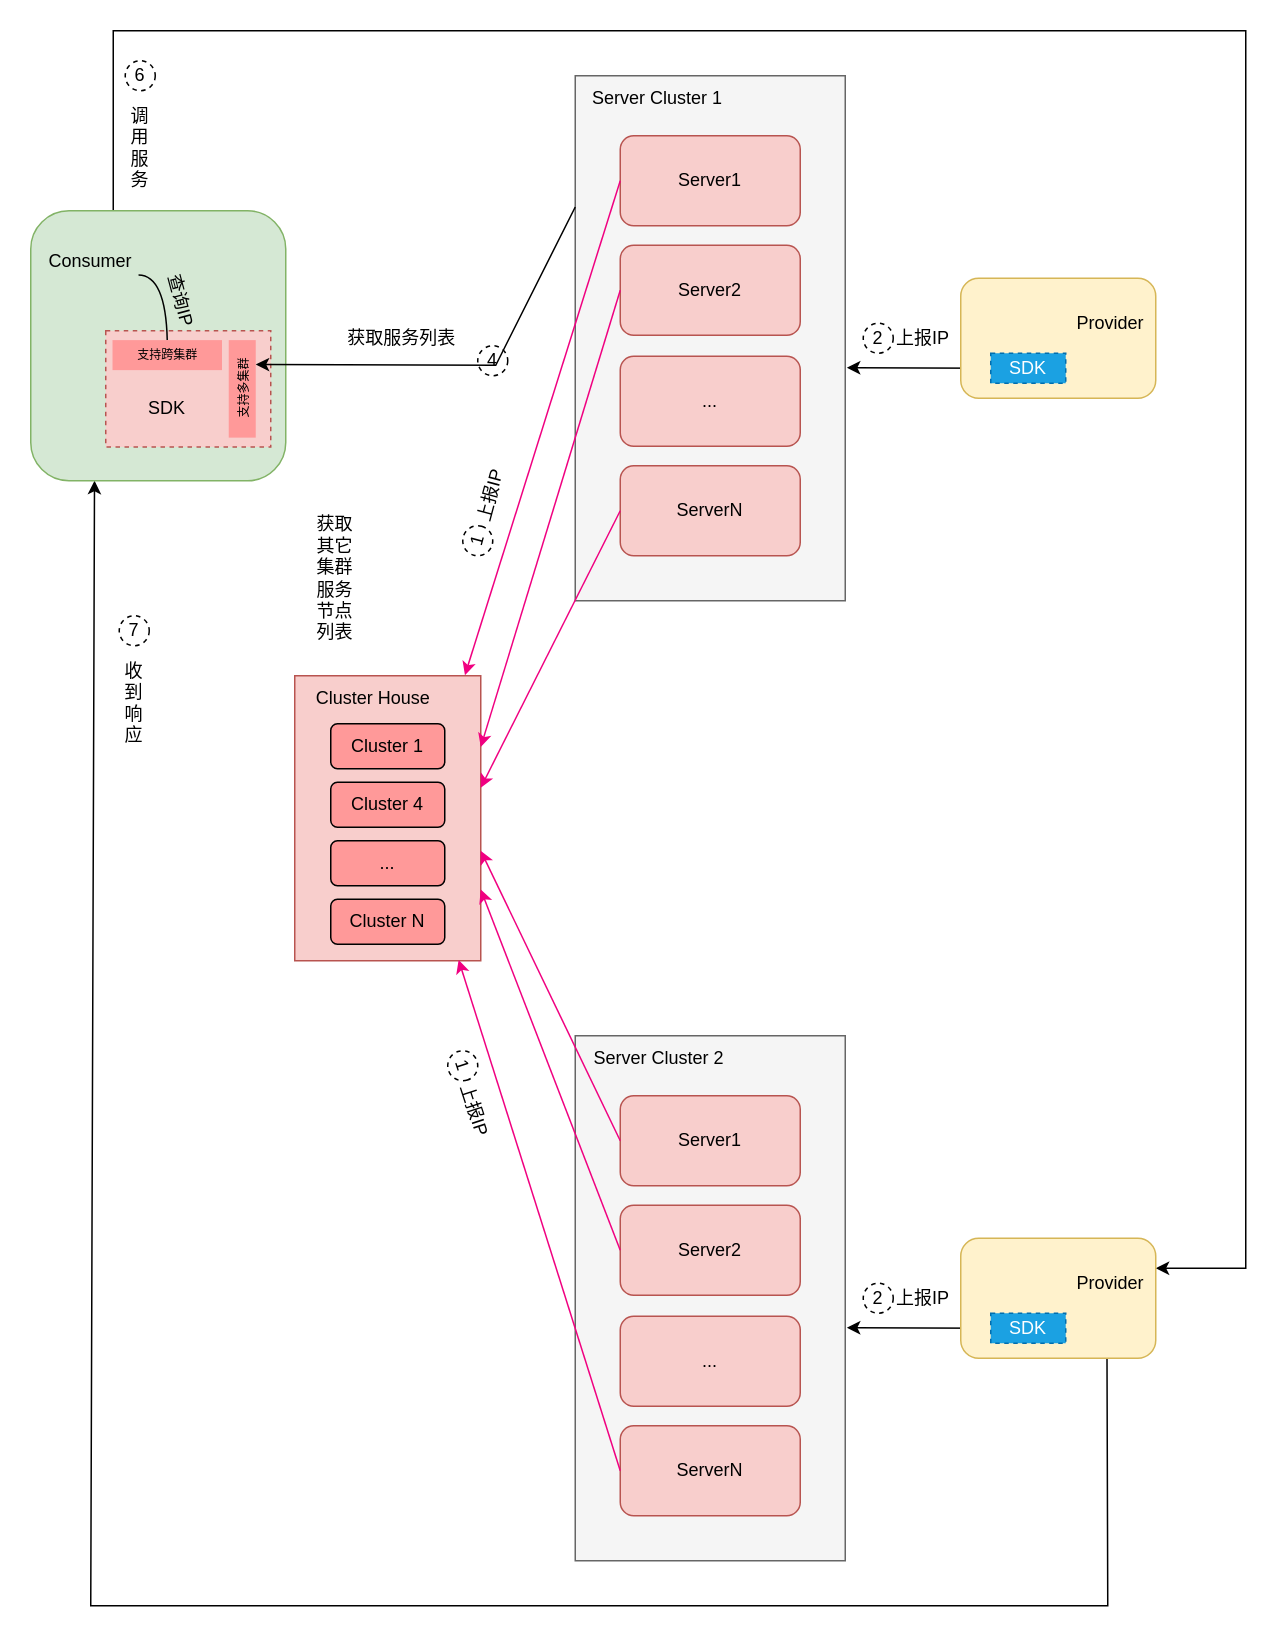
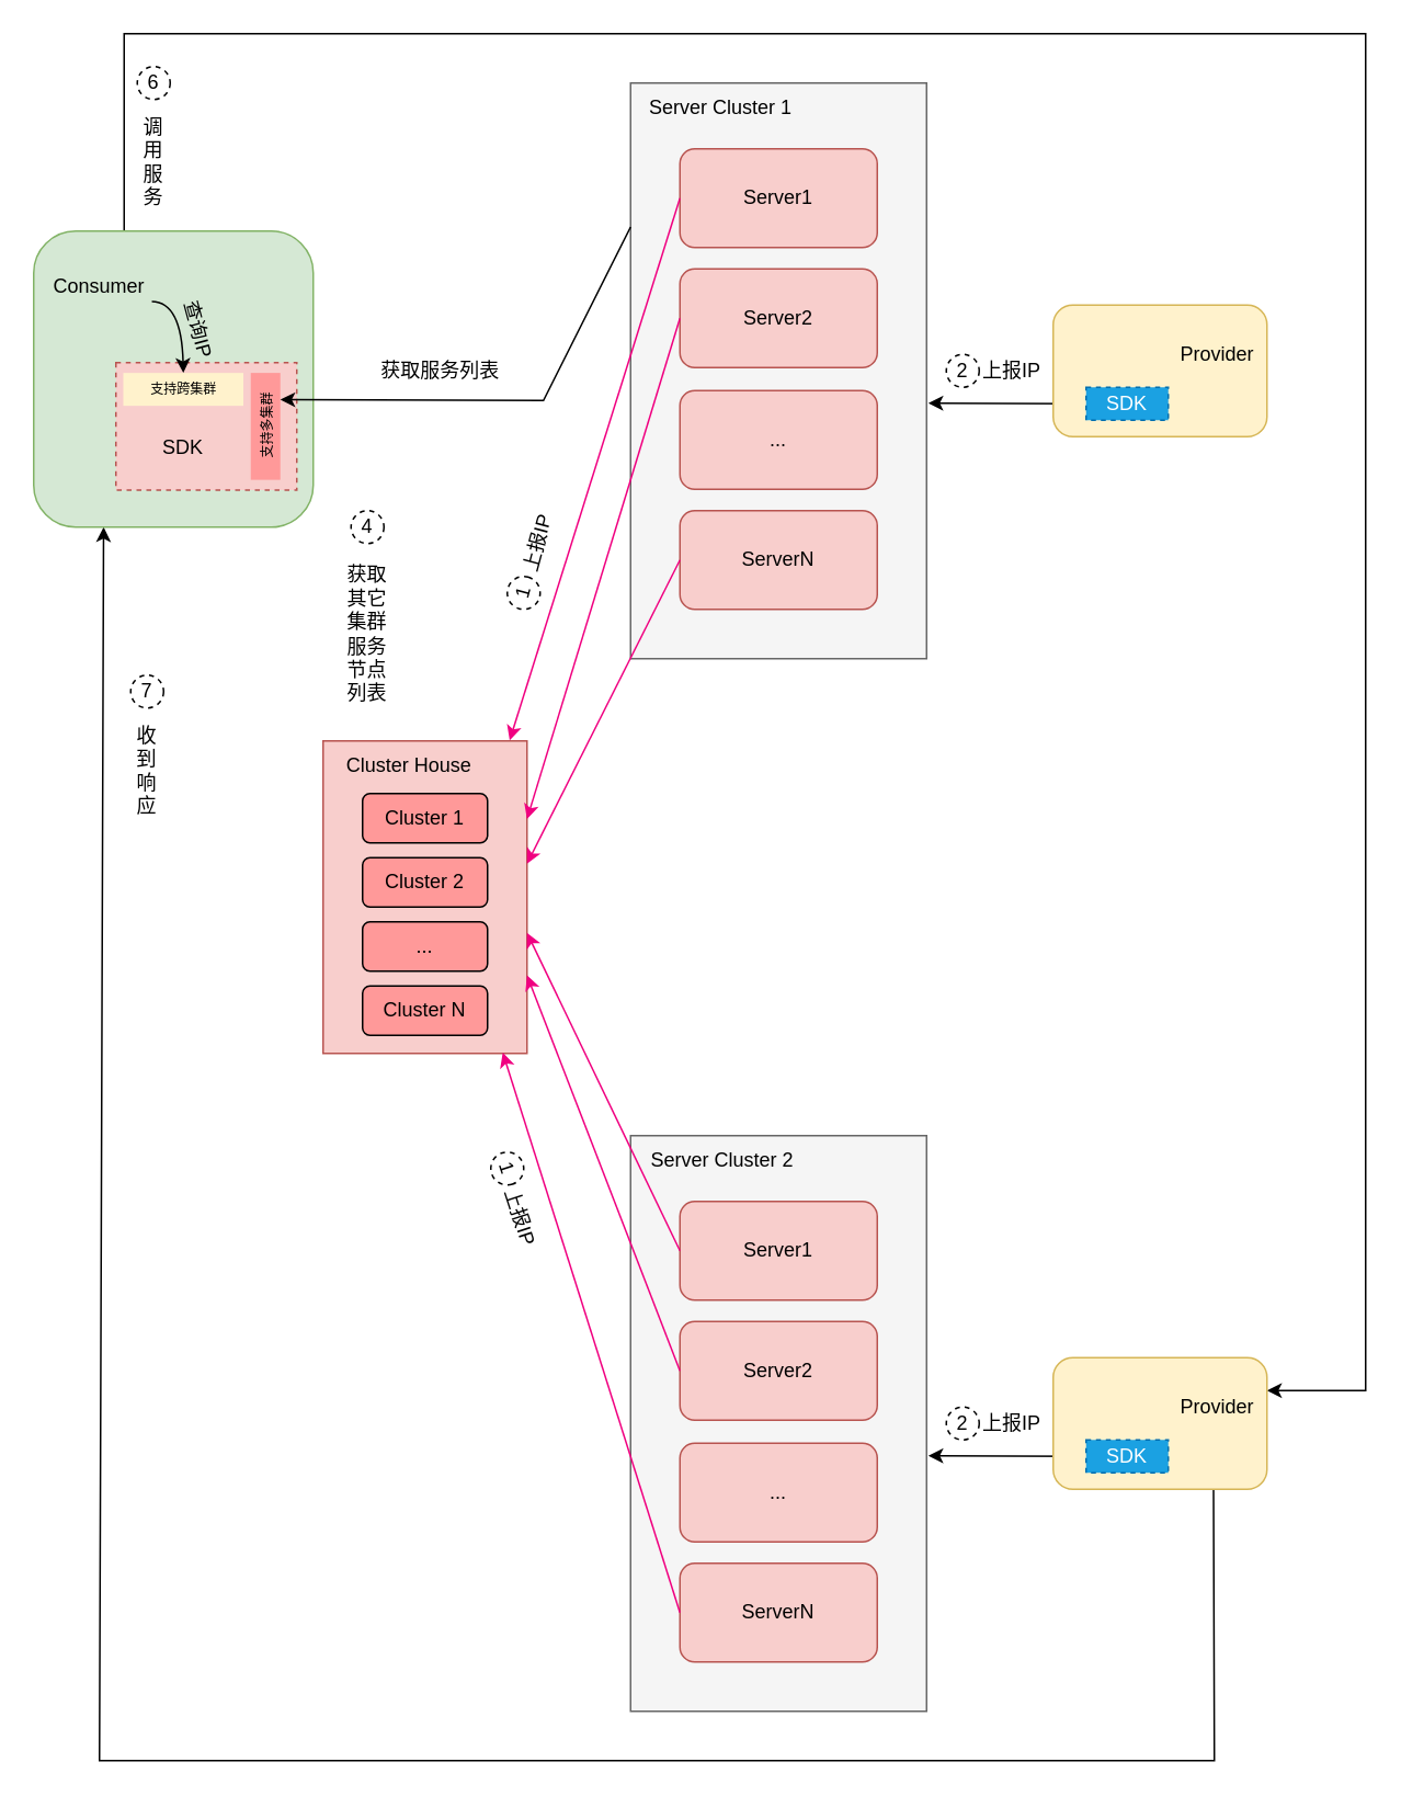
- <mxCell id="56" value="" style="curved=1;endArrow=none;html=1;rounded=0;exitX=1.031;exitY=0.634;exitDx=0;exitDy=0;entryX=0.5;entryY=0;entryDx=0;entryDy=0;exitPerimeter=0;" edge="1" parent="52" source="54" target="60"><mxGeometry width="50" height="50" as="geometry"><mxPoint x="140" y="528.75" as="sourcePoint" /><mxPoint x="190" y="416.25" as="targetPoint" /><Array as="points"><mxPoint x="90" y="43" /></Array></mxGeometry></mxCell>
+ <mxCell id="56" value="" style="curved=1;endArrow=classic;html=1;rounded=0;exitX=1.031;exitY=0.634;exitDx=0;exitDy=0;entryX=0.5;entryY=0;entryDx=0;entryDy=0;exitPerimeter=0;" edge="1" parent="52" source="54" target="60"><mxGeometry width="50" height="50" as="geometry"><mxPoint x="140" y="528.75" as="sourcePoint" /><mxPoint x="190" y="416.25" as="targetPoint" /><Array as="points"><mxPoint x="90" y="43" /></Array></mxGeometry></mxCell>
- <mxCell id="60" value="支持跨集群" style="rounded=0;whiteSpace=wrap;html=1;fillColor=#FF9999;strokeColor=none;rotation=0;horizontal=1;fontSize=8;" vertex="1" parent="52"><mxGeometry x="54.5" y="86.25" width="73" height="20" as="geometry" /></mxCell>
+ <mxCell id="60" value="支持跨集群" style="rounded=0;whiteSpace=wrap;html=1;fillColor=#fff2cc;strokeColor=none;rotation=0;horizontal=1;fontSize=8;" vertex="1" parent="52"><mxGeometry x="54.5" y="86.25" width="73" height="20" as="geometry" /></mxCell>
- <mxCell id="45" value="4" style="ellipse;whiteSpace=wrap;html=1;aspect=fixed;dashed=1;fillColor=none;" vertex="1" parent="1"><mxGeometry x="318" y="230" width="20" height="20" as="geometry" /></mxCell>
+ <mxCell id="45" value="4" style="ellipse;whiteSpace=wrap;html=1;aspect=fixed;dashed=1;fillColor=none;" vertex="1" parent="1"><mxGeometry x="213" y="310" width="20" height="20" as="geometry" /></mxCell>
- <mxCell id="42" value="Cluster 4" style="rounded=1;whiteSpace=wrap;html=1;fillColor=#FF9999;" vertex="1" parent="1"><mxGeometry x="220" y="521" width="76" height="30" as="geometry" /></mxCell>
+ <mxCell id="42" value="Cluster 2" style="rounded=1;whiteSpace=wrap;html=1;fillColor=#FF9999;" vertex="1" parent="1"><mxGeometry x="220" y="521" width="76" height="30" as="geometry" /></mxCell>
